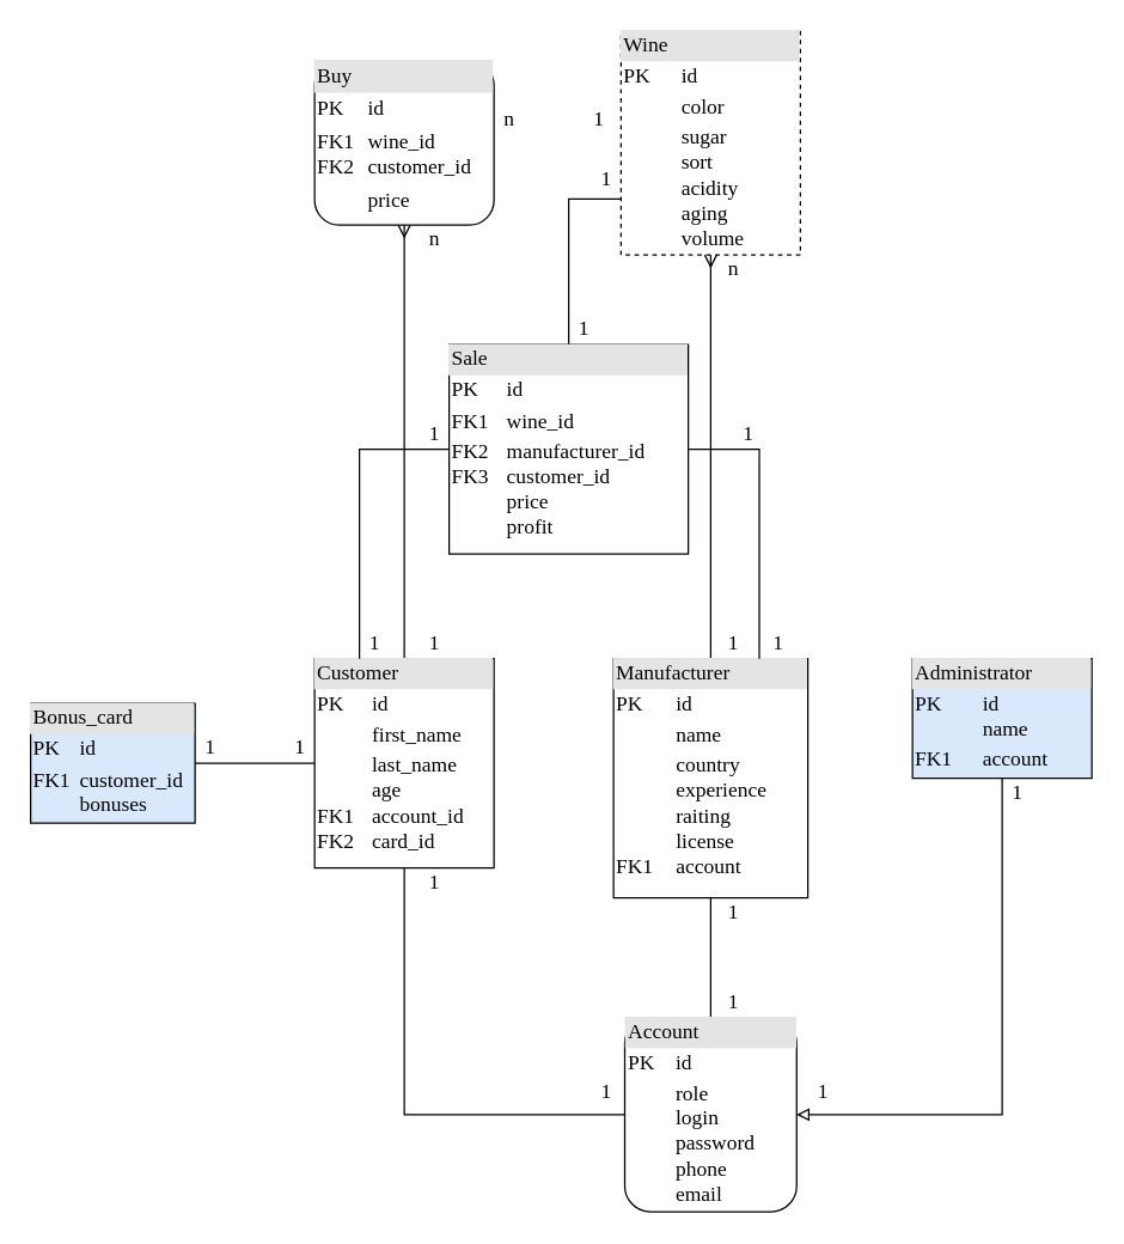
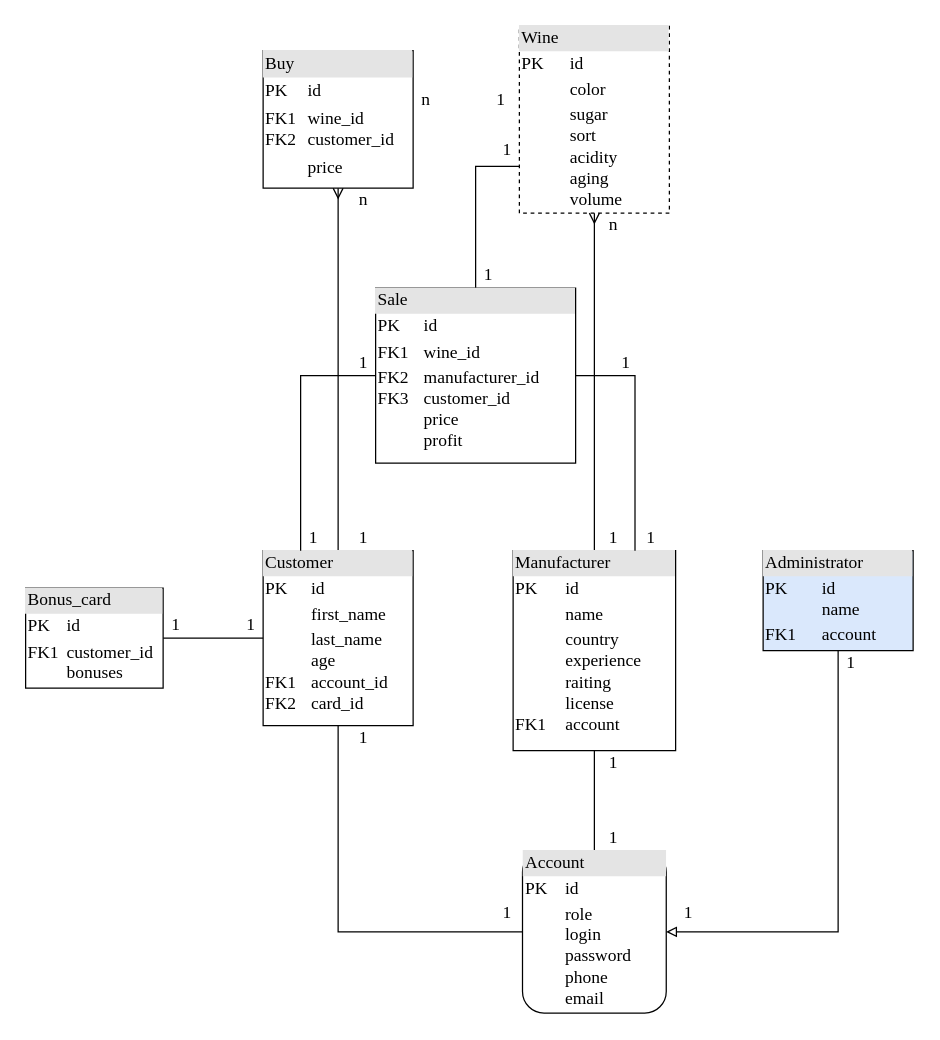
- <mxCell id="18" value="&lt;div style=&quot;box-sizing: border-box ; width: 100% ; background: rgb(228 , 228 , 228) ; padding: 2px ; font-size: 14px&quot;&gt;&lt;font face=&quot;Times New Roman&quot; style=&quot;font-size: 14px&quot;&gt;Buy&lt;/font&gt;&lt;/div&gt;&lt;table style=&quot;width: 100% ; font-size: 14px&quot; cellpadding=&quot;2&quot; cellspacing=&quot;0&quot;&gt;&lt;tbody&gt;&lt;tr&gt;&lt;td&gt;&lt;font face=&quot;Times New Roman&quot; style=&quot;font-size: 14px&quot;&gt;PK&lt;/font&gt;&lt;/td&gt;&lt;td&gt;&lt;font face=&quot;Times New Roman&quot; style=&quot;font-size: 14px&quot;&gt;id&lt;/font&gt;&lt;/td&gt;&lt;/tr&gt;&lt;tr&gt;&lt;td&gt;&lt;font face=&quot;Times New Roman&quot; style=&quot;font-size: 14px&quot;&gt;FK1&lt;br&gt;FK2&lt;/font&gt;&lt;/td&gt;&lt;td&gt;&lt;font face=&quot;Times New Roman&quot; style=&quot;font-size: 14px&quot;&gt;wine_id&lt;br&gt;customer_id&lt;/font&gt;&lt;/td&gt;&lt;/tr&gt;&lt;tr&gt;&lt;td&gt;&lt;/td&gt;&lt;td&gt;&lt;font face=&quot;Times New Roman&quot; style=&quot;font-size: 14px&quot;&gt;price&lt;/font&gt;&lt;/td&gt;&lt;/tr&gt;&lt;/tbody&gt;&lt;/table&gt;" style="verticalAlign=top;align=left;overflow=fill;html=1;rounded=1;" vertex="1" parent="1"><mxGeometry x="210" y="40" width="120" height="110" as="geometry" /></mxCell>
+ <mxCell id="18" value="&lt;div style=&quot;box-sizing: border-box ; width: 100% ; background: rgb(228 , 228 , 228) ; padding: 2px ; font-size: 14px&quot;&gt;&lt;font face=&quot;Times New Roman&quot; style=&quot;font-size: 14px&quot;&gt;Buy&lt;/font&gt;&lt;/div&gt;&lt;table style=&quot;width: 100% ; font-size: 14px&quot; cellpadding=&quot;2&quot; cellspacing=&quot;0&quot;&gt;&lt;tbody&gt;&lt;tr&gt;&lt;td&gt;&lt;font face=&quot;Times New Roman&quot; style=&quot;font-size: 14px&quot;&gt;PK&lt;/font&gt;&lt;/td&gt;&lt;td&gt;&lt;font face=&quot;Times New Roman&quot; style=&quot;font-size: 14px&quot;&gt;id&lt;/font&gt;&lt;/td&gt;&lt;/tr&gt;&lt;tr&gt;&lt;td&gt;&lt;font face=&quot;Times New Roman&quot; style=&quot;font-size: 14px&quot;&gt;FK1&lt;br&gt;FK2&lt;/font&gt;&lt;/td&gt;&lt;td&gt;&lt;font face=&quot;Times New Roman&quot; style=&quot;font-size: 14px&quot;&gt;wine_id&lt;br&gt;customer_id&lt;/font&gt;&lt;/td&gt;&lt;/tr&gt;&lt;tr&gt;&lt;td&gt;&lt;/td&gt;&lt;td&gt;&lt;font face=&quot;Times New Roman&quot; style=&quot;font-size: 14px&quot;&gt;price&lt;/font&gt;&lt;/td&gt;&lt;/tr&gt;&lt;/tbody&gt;&lt;/table&gt;" style="verticalAlign=top;align=left;overflow=fill;html=1;" vertex="1" parent="1"><mxGeometry x="210" y="40" width="120" height="110" as="geometry" /></mxCell>
- <mxCell id="15" value="&lt;div style=&quot;box-sizing: border-box ; width: 100% ; background: rgb(228 , 228 , 228) ; padding: 2px ; font-size: 14px&quot;&gt;Bonus_card&lt;/div&gt;&lt;table style=&quot;width: 100% ; font-size: 14px&quot; cellpadding=&quot;2&quot; cellspacing=&quot;0&quot;&gt;&lt;tbody style=&quot;font-size: 14px&quot;&gt;&lt;tr style=&quot;font-size: 14px&quot;&gt;&lt;td style=&quot;font-size: 14px&quot;&gt;PK&lt;/td&gt;&lt;td style=&quot;font-size: 14px&quot;&gt;id&lt;/td&gt;&lt;/tr&gt;&lt;tr style=&quot;font-size: 14px&quot;&gt;&lt;td style=&quot;font-size: 14px&quot;&gt;FK1&lt;br&gt;&lt;br&gt;&lt;/td&gt;&lt;td style=&quot;font-size: 14px&quot;&gt;customer_id&lt;br&gt;bonuses&lt;/td&gt;&lt;/tr&gt;&lt;tr style=&quot;font-size: 14px&quot;&gt;&lt;td style=&quot;font-size: 14px&quot;&gt;&lt;/td&gt;&lt;td style=&quot;font-size: 14px&quot;&gt;&lt;br style=&quot;font-size: 14px&quot;&gt;&lt;br style=&quot;font-size: 14px&quot;&gt;&lt;/td&gt;&lt;/tr&gt;&lt;/tbody&gt;&lt;/table&gt;" style="verticalAlign=top;align=left;overflow=fill;html=1;fontSize=14;fontFamily=Times New Roman;fillColor=#dae8fc;" vertex="1" parent="1"><mxGeometry x="20" y="470" width="110" height="80" as="geometry" /></mxCell>
+ <mxCell id="15" value="&lt;div style=&quot;box-sizing: border-box ; width: 100% ; background: rgb(228 , 228 , 228) ; padding: 2px ; font-size: 14px&quot;&gt;Bonus_card&lt;/div&gt;&lt;table style=&quot;width: 100% ; font-size: 14px&quot; cellpadding=&quot;2&quot; cellspacing=&quot;0&quot;&gt;&lt;tbody style=&quot;font-size: 14px&quot;&gt;&lt;tr style=&quot;font-size: 14px&quot;&gt;&lt;td style=&quot;font-size: 14px&quot;&gt;PK&lt;/td&gt;&lt;td style=&quot;font-size: 14px&quot;&gt;id&lt;/td&gt;&lt;/tr&gt;&lt;tr style=&quot;font-size: 14px&quot;&gt;&lt;td style=&quot;font-size: 14px&quot;&gt;FK1&lt;br&gt;&lt;br&gt;&lt;/td&gt;&lt;td style=&quot;font-size: 14px&quot;&gt;customer_id&lt;br&gt;bonuses&lt;/td&gt;&lt;/tr&gt;&lt;tr style=&quot;font-size: 14px&quot;&gt;&lt;td style=&quot;font-size: 14px&quot;&gt;&lt;/td&gt;&lt;td style=&quot;font-size: 14px&quot;&gt;&lt;br style=&quot;font-size: 14px&quot;&gt;&lt;br style=&quot;font-size: 14px&quot;&gt;&lt;/td&gt;&lt;/tr&gt;&lt;/tbody&gt;&lt;/table&gt;" style="verticalAlign=top;align=left;overflow=fill;html=1;fontSize=14;fontFamily=Times New Roman;" vertex="1" parent="1"><mxGeometry x="20" y="470" width="110" height="80" as="geometry" /></mxCell>
